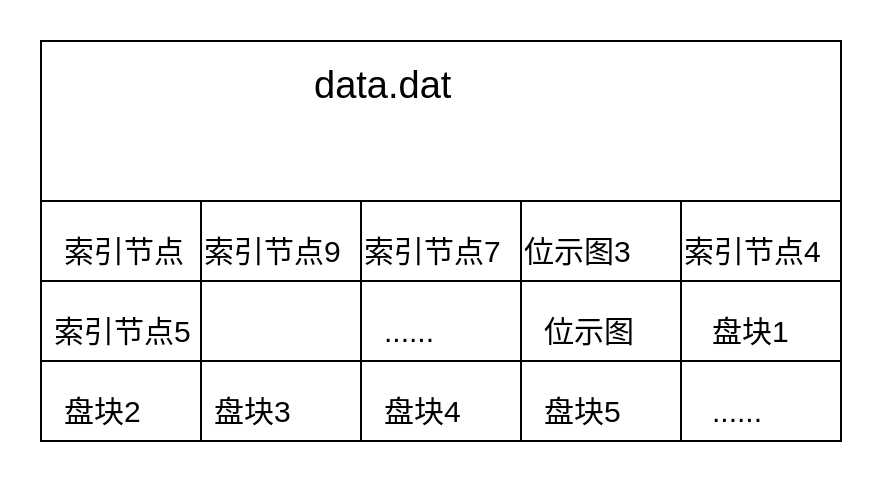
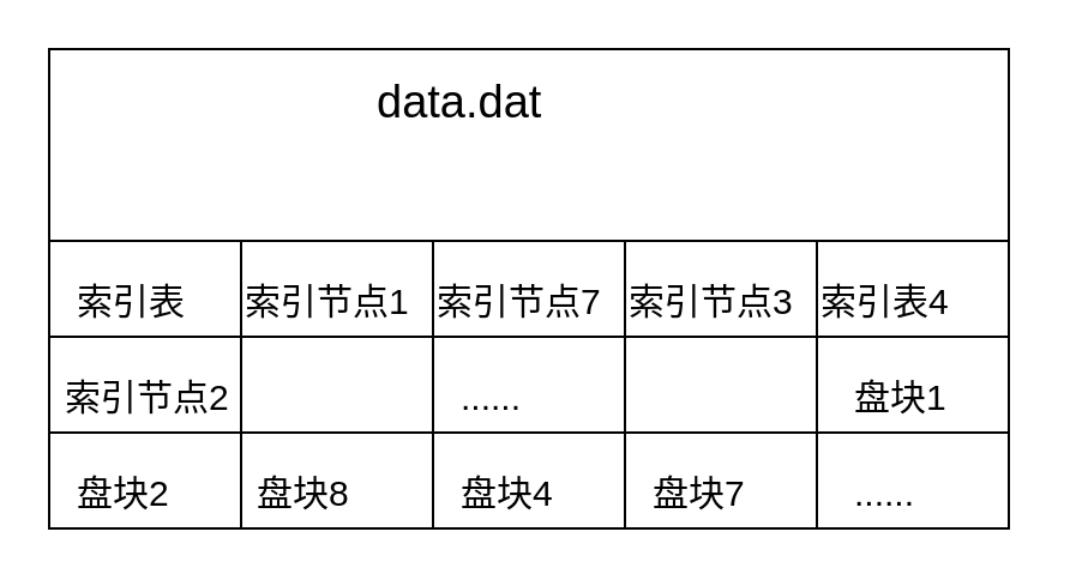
- <mxCell id="12" value="&lt;div style=&quot;text-align: center&quot;&gt;&lt;font face=&quot;helvetica&quot;&gt;&lt;span style=&quot;font-size: 15px&quot;&gt;索引节点&lt;/span&gt;&lt;/font&gt;&lt;/div&gt;" style="text;whiteSpace=wrap;html=1;" vertex="1" parent="1"><mxGeometry x="30" y="110" width="70" height="30" as="geometry" /></mxCell>
+ <mxCell id="12" value="&lt;div style=&quot;text-align: center&quot;&gt;&lt;font face=&quot;helvetica&quot;&gt;&lt;span style=&quot;font-size: 15px&quot;&gt;索引表&lt;/span&gt;&lt;/font&gt;&lt;/div&gt;" style="text;whiteSpace=wrap;html=1;" vertex="1" parent="1"><mxGeometry x="30" y="110" width="70" height="30" as="geometry" /></mxCell>
- <mxCell id="13" value="&lt;div style=&quot;text-align: center&quot;&gt;&lt;font face=&quot;helvetica&quot;&gt;&lt;span style=&quot;font-size: 15px&quot;&gt;索引节点9&lt;/span&gt;&lt;/font&gt;&lt;/div&gt;" style="text;whiteSpace=wrap;html=1;" vertex="1" parent="1"><mxGeometry x="100" y="110" width="80" height="30" as="geometry" /></mxCell>
+ <mxCell id="13" value="&lt;div style=&quot;text-align: center&quot;&gt;&lt;font face=&quot;helvetica&quot;&gt;&lt;span style=&quot;font-size: 15px&quot;&gt;索引节点1&lt;/span&gt;&lt;/font&gt;&lt;/div&gt;" style="text;whiteSpace=wrap;html=1;" vertex="1" parent="1"><mxGeometry x="100" y="110" width="80" height="30" as="geometry" /></mxCell>
- <mxCell id="18" value="&lt;div style=&quot;text-align: center&quot;&gt;&lt;font face=&quot;helvetica&quot;&gt;&lt;span style=&quot;font-size: 15px&quot;&gt;位示图3&lt;/span&gt;&lt;/font&gt;&lt;/div&gt;" style="text;whiteSpace=wrap;html=1;" vertex="1" parent="1"><mxGeometry x="260" y="110" width="80" height="30" as="geometry" /></mxCell>
+ <mxCell id="18" value="&lt;div style=&quot;text-align: center&quot;&gt;&lt;font face=&quot;helvetica&quot;&gt;&lt;span style=&quot;font-size: 15px&quot;&gt;索引节点3&lt;/span&gt;&lt;/font&gt;&lt;/div&gt;" style="text;whiteSpace=wrap;html=1;" vertex="1" parent="1"><mxGeometry x="260" y="110" width="80" height="30" as="geometry" /></mxCell>
- <mxCell id="19" value="&lt;div style=&quot;text-align: center&quot;&gt;&lt;font face=&quot;helvetica&quot;&gt;&lt;span style=&quot;font-size: 15px&quot;&gt;索引节点4&lt;/span&gt;&lt;/font&gt;&lt;/div&gt;" style="text;whiteSpace=wrap;html=1;" vertex="1" parent="1"><mxGeometry x="340" y="110" width="80" height="30" as="geometry" /></mxCell>
+ <mxCell id="19" value="&lt;div style=&quot;text-align: center&quot;&gt;&lt;font face=&quot;helvetica&quot;&gt;&lt;span style=&quot;font-size: 15px&quot;&gt;索引表4&lt;/span&gt;&lt;/font&gt;&lt;/div&gt;" style="text;whiteSpace=wrap;html=1;" vertex="1" parent="1"><mxGeometry x="340" y="110" width="80" height="30" as="geometry" /></mxCell>
- <mxCell id="20" value="&lt;div style=&quot;text-align: center&quot;&gt;&lt;font face=&quot;helvetica&quot;&gt;&lt;span style=&quot;font-size: 15px&quot;&gt;索引节点5&lt;/span&gt;&lt;/font&gt;&lt;/div&gt;" style="text;whiteSpace=wrap;html=1;" vertex="1" parent="1"><mxGeometry x="25" y="150" width="80" height="30" as="geometry" /></mxCell>
+ <mxCell id="20" value="&lt;div style=&quot;text-align: center&quot;&gt;&lt;font face=&quot;helvetica&quot;&gt;&lt;span style=&quot;font-size: 15px&quot;&gt;索引节点2&lt;/span&gt;&lt;/font&gt;&lt;/div&gt;" style="text;whiteSpace=wrap;html=1;" vertex="1" parent="1"><mxGeometry x="25" y="150" width="80" height="30" as="geometry" /></mxCell>
- <mxCell id="15" value="&lt;div style=&quot;text-align: center&quot;&gt;&lt;font style=&quot;font-size: 15px&quot;&gt;位示图&lt;/font&gt;&lt;/div&gt;" style="text;whiteSpace=wrap;html=1;" vertex="1" parent="1"><mxGeometry x="270" y="150" width="70" height="30" as="geometry" /></mxCell>
- <mxCell id="22" value="&lt;div style=&quot;text-align: center&quot;&gt;&lt;font face=&quot;helvetica&quot;&gt;&lt;span style=&quot;font-size: 15px&quot;&gt;盘块3&lt;/span&gt;&lt;/font&gt;&lt;/div&gt;" style="text;whiteSpace=wrap;html=1;" vertex="1" parent="1"><mxGeometry x="105" y="190" width="70" height="30" as="geometry" /></mxCell>
+ <mxCell id="22" value="&lt;div style=&quot;text-align: center&quot;&gt;&lt;font face=&quot;helvetica&quot;&gt;&lt;span style=&quot;font-size: 15px&quot;&gt;盘块8&lt;/span&gt;&lt;/font&gt;&lt;/div&gt;" style="text;whiteSpace=wrap;html=1;" vertex="1" parent="1"><mxGeometry x="105" y="190" width="70" height="30" as="geometry" /></mxCell>
- <mxCell id="24" value="&lt;div style=&quot;text-align: center&quot;&gt;&lt;font face=&quot;helvetica&quot;&gt;&lt;span style=&quot;font-size: 15px&quot;&gt;盘块5&lt;/span&gt;&lt;/font&gt;&lt;/div&gt;" style="text;whiteSpace=wrap;html=1;" vertex="1" parent="1"><mxGeometry x="270" y="190" width="70" height="30" as="geometry" /></mxCell>
+ <mxCell id="24" value="&lt;div style=&quot;text-align: center&quot;&gt;&lt;font face=&quot;helvetica&quot;&gt;&lt;span style=&quot;font-size: 15px&quot;&gt;盘块7&lt;/span&gt;&lt;/font&gt;&lt;/div&gt;" style="text;whiteSpace=wrap;html=1;" vertex="1" parent="1"><mxGeometry x="270" y="190" width="70" height="30" as="geometry" /></mxCell>
